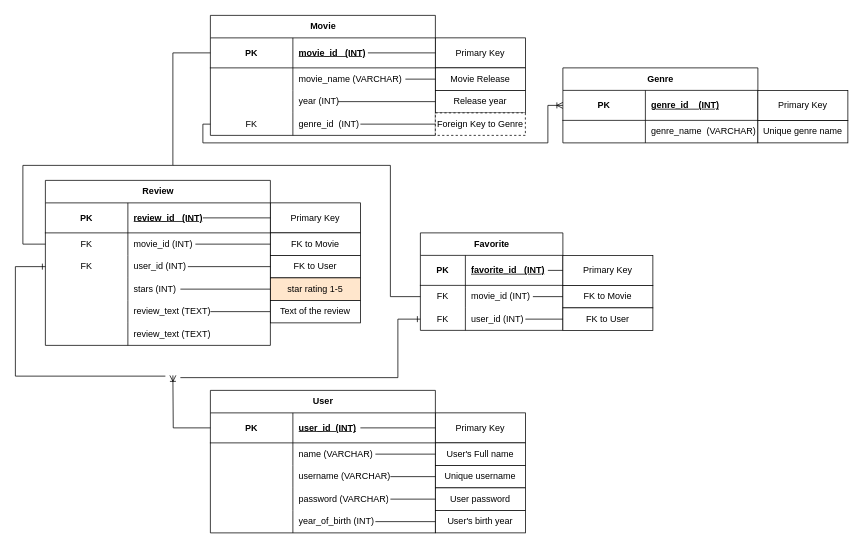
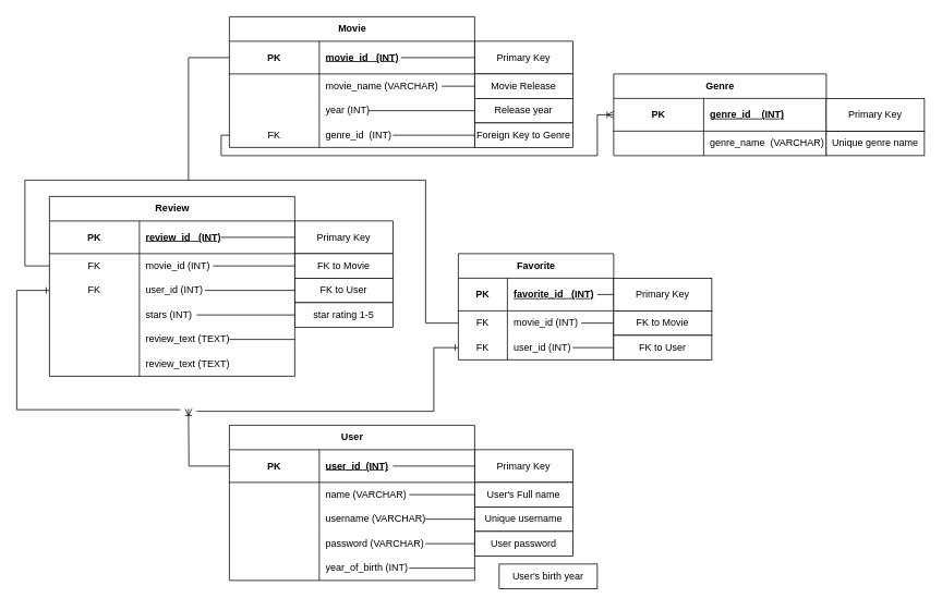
- <mxCell id="25" value="Foreign Key to Genre" style="rounded=0;whiteSpace=wrap;html=1;dashed=1;" vertex="1" parent="1"><mxGeometry x="580" y="150" width="120" height="30" as="geometry" /></mxCell>
+ <mxCell id="25" value="Foreign Key to Genre" style="rounded=0;whiteSpace=wrap;html=1;" vertex="1" parent="1"><mxGeometry x="580" y="150" width="120" height="30" as="geometry" /></mxCell>
- <mxCell id="80" value="star rating 1-5" style="rounded=0;whiteSpace=wrap;html=1;fillColor=#ffe6cc;" vertex="1" parent="1"><mxGeometry x="360" y="370" width="120" height="30" as="geometry" /></mxCell>
+ <mxCell id="80" value="star rating 1-5" style="rounded=0;whiteSpace=wrap;html=1;" vertex="1" parent="1"><mxGeometry x="360" y="370" width="120" height="30" as="geometry" /></mxCell>
- <mxCell id="86" value="Text of the review" style="rounded=0;whiteSpace=wrap;html=1;" vertex="1" parent="1"><mxGeometry x="360" y="400" width="120" height="30" as="geometry" /></mxCell>
- <mxCell id="56" value="User's birth year" style="rounded=0;whiteSpace=wrap;html=1;" vertex="1" parent="1"><mxGeometry x="580" y="680" width="120" height="30" as="geometry" /></mxCell>
+ <mxCell id="56" value="User's birth year" style="rounded=0;whiteSpace=wrap;html=1;" vertex="1" parent="1"><mxGeometry x="610" y="690" width="120" height="30" as="geometry" /></mxCell>
